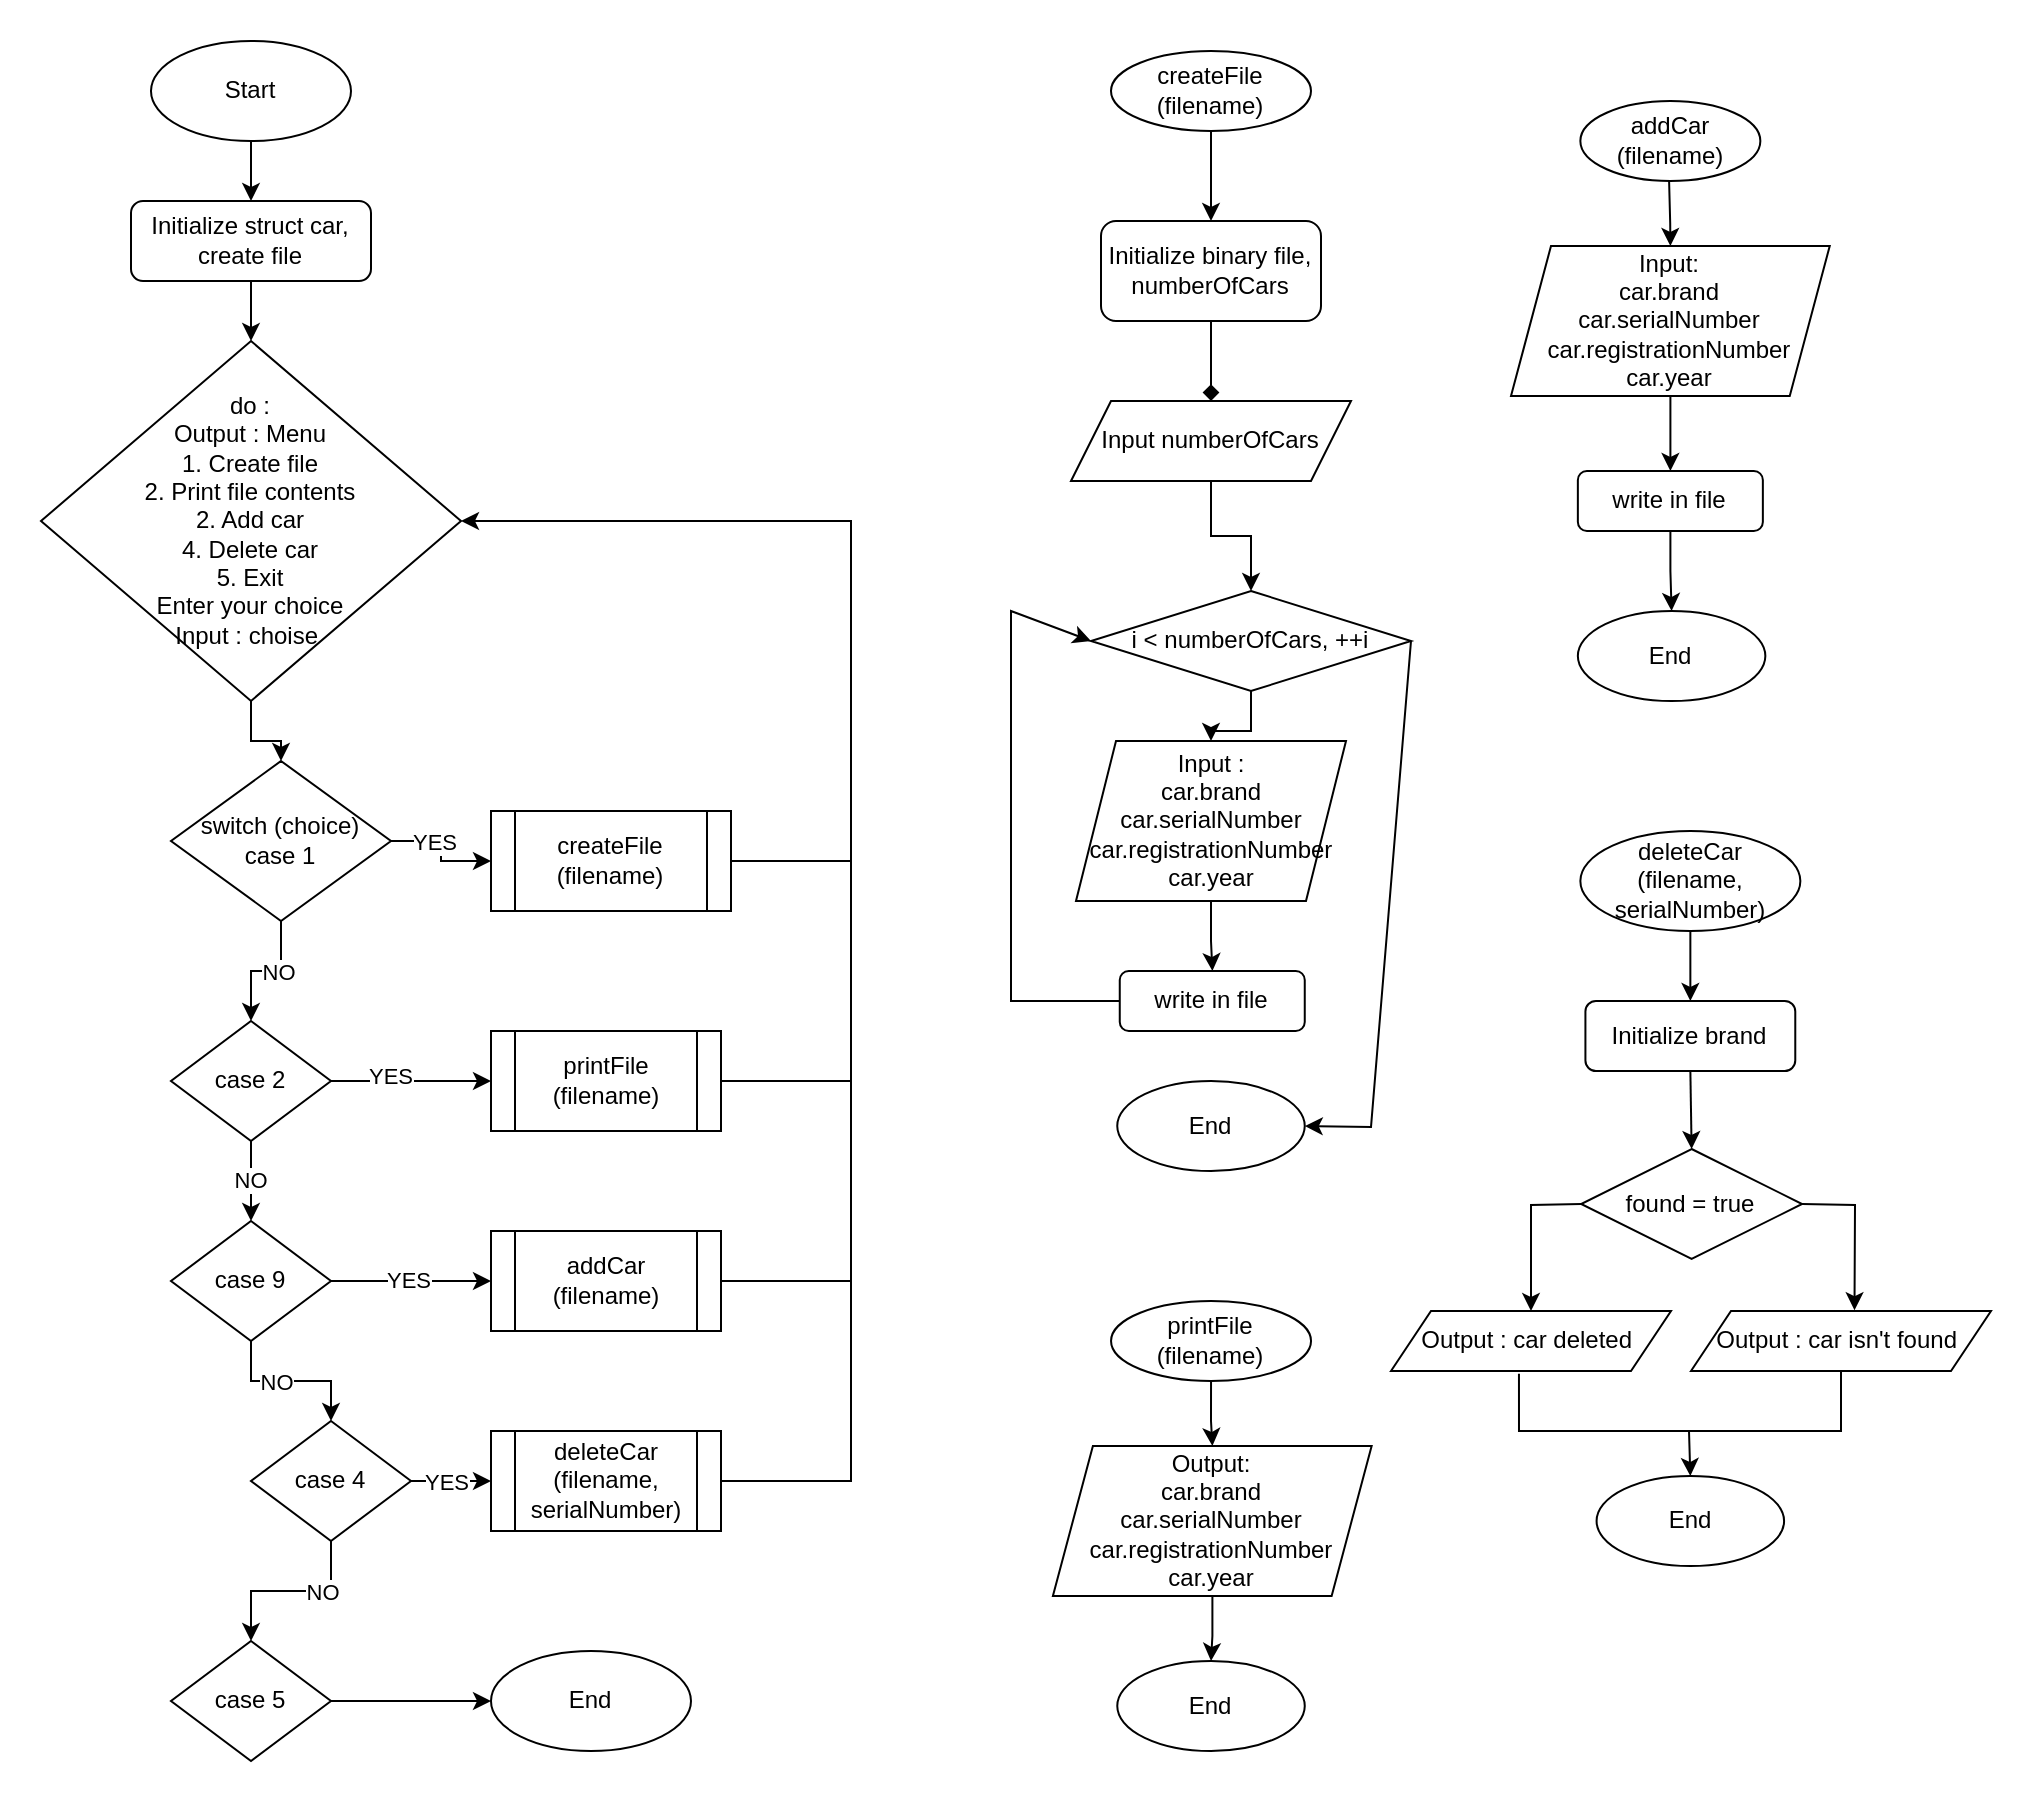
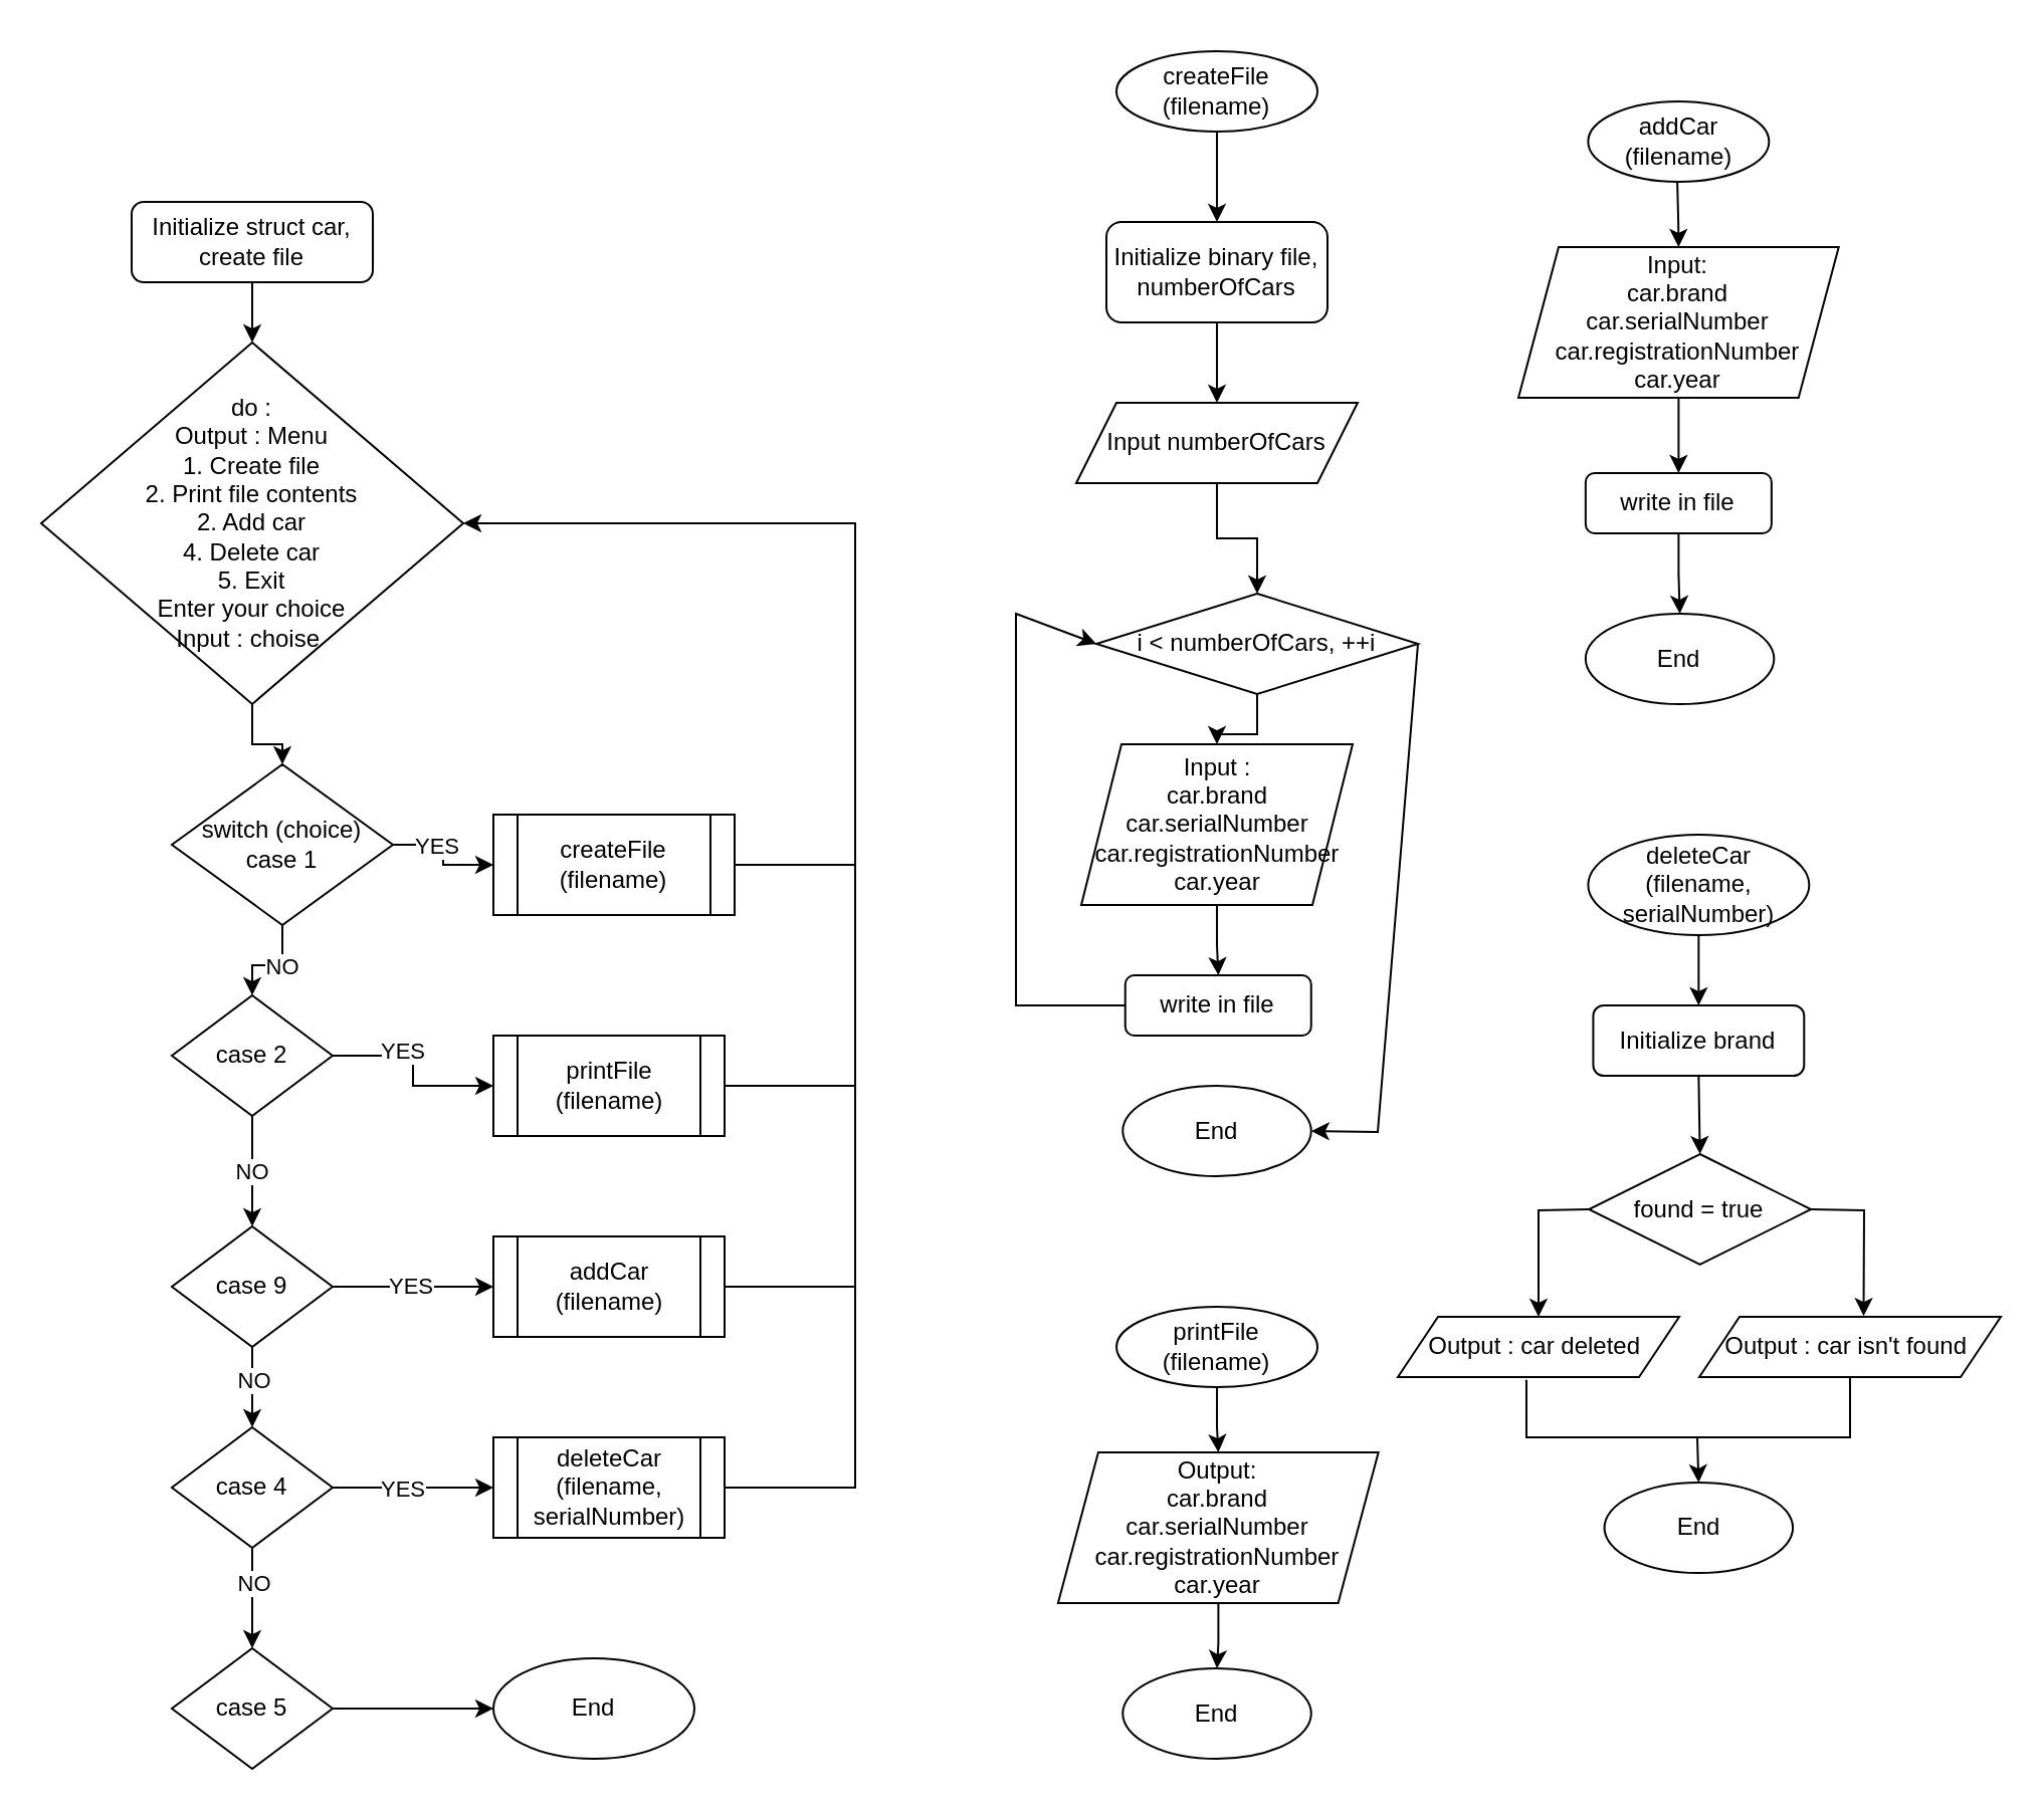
- <mxCell id="2" value="Start" style="ellipse;whiteSpace=wrap;html=1;" parent="1" vertex="1"><mxGeometry x="75" y="20" width="100" height="50" as="geometry" /></mxCell>
- <mxCell id="33" value="" style="endArrow=classic;html=1;rounded=0;exitX=0.5;exitY=1;exitDx=0;exitDy=0;" parent="1" source="2" target="5" edge="1"><mxGeometry width="50" height="50" relative="1" as="geometry"><mxPoint x="295" y="200" as="sourcePoint" /><mxPoint x="345" y="150" as="targetPoint" /></mxGeometry></mxCell>
- <mxCell id="44" value="" style="edgeStyle=orthogonalEdgeStyle;rounded=0;orthogonalLoop=1;jettySize=auto;html=1;endArrow=diamond;" edge="1" parent="1" source="45" target="49"><mxGeometry relative="1" as="geometry" /></mxCell>
+ <mxCell id="44" value="" style="edgeStyle=orthogonalEdgeStyle;rounded=0;orthogonalLoop=1;jettySize=auto;html=1;" edge="1" parent="1" source="45" target="49"><mxGeometry relative="1" as="geometry" /></mxCell>
- <mxCell id="16" value="case 2" style="rhombus;whiteSpace=wrap;html=1;" parent="1" vertex="1"><mxGeometry x="85" y="510" width="80" height="60" as="geometry" /></mxCell>
+ <mxCell id="16" value="case 2" style="rhombus;whiteSpace=wrap;html=1;" parent="1" vertex="1"><mxGeometry x="85" y="495" width="80" height="60" as="geometry" /></mxCell>
- <mxCell id="26" value="case 4" style="rhombus;whiteSpace=wrap;html=1;" parent="1" vertex="1"><mxGeometry x="125" y="710" width="80" height="60" as="geometry" /></mxCell>
+ <mxCell id="26" value="case 4" style="rhombus;whiteSpace=wrap;html=1;" parent="1" vertex="1"><mxGeometry x="85" y="710" width="80" height="60" as="geometry" /></mxCell>
